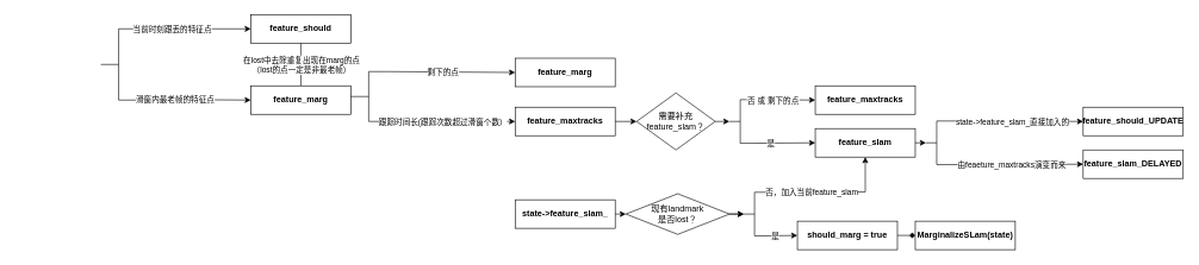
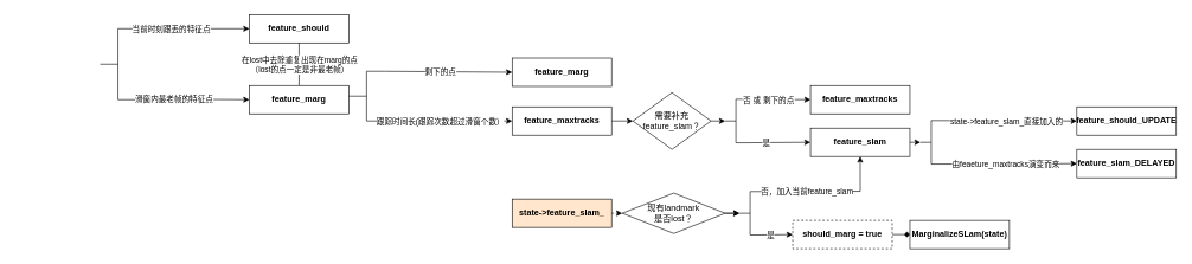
- <mxCell id="33" value="&lt;b style=&quot;border-color: var(--border-color);&quot;&gt;state-&amp;gt;feature_slam_&lt;/b&gt;&lt;b&gt;&lt;br&gt;&lt;/b&gt;" style="rounded=0;whiteSpace=wrap;html=1;direction=east;imageWidth=24;imageHeight=24;movable=1;resizable=1;rotatable=1;deletable=1;editable=1;locked=0;connectable=1;container=0;" vertex="1" parent="1"><mxGeometry x="720" y="280" width="140" height="40" as="geometry" /></mxCell>
+ <mxCell id="33" value="&lt;b style=&quot;border-color: var(--border-color);&quot;&gt;state-&amp;gt;feature_slam_&lt;/b&gt;&lt;b&gt;&lt;br&gt;&lt;/b&gt;" style="rounded=0;whiteSpace=wrap;html=1;direction=east;imageWidth=24;imageHeight=24;movable=1;resizable=1;rotatable=1;deletable=1;editable=1;locked=0;connectable=1;container=0;fillColor=#ffe6cc;" vertex="1" parent="1"><mxGeometry x="720" y="280" width="140" height="40" as="geometry" /></mxCell>
- <mxCell id="35" style="edgeStyle=orthogonalEdgeStyle;rounded=0;orthogonalLoop=1;jettySize=auto;html=1;exitX=1;exitY=0.5;exitDx=0;exitDy=0;entryX=0;entryY=0.5;entryDx=0;entryDy=0;movable=1;resizable=1;rotatable=1;deletable=1;editable=1;locked=0;connectable=1;" edge="1" parent="1" source="33" target="34"><mxGeometry relative="1" as="geometry" /></mxCell>
+ <mxCell id="35" style="edgeStyle=orthogonalEdgeStyle;rounded=0;orthogonalLoop=1;jettySize=auto;html=1;exitX=1;exitY=0.5;exitDx=0;exitDy=0;entryX=0;entryY=0.5;entryDx=0;entryDy=0;movable=1;resizable=1;rotatable=1;deletable=1;editable=1;locked=0;connectable=1;dashed=1;" edge="1" parent="1" source="33" target="34"><mxGeometry relative="1" as="geometry" /></mxCell>
- <mxCell id="42" value="&lt;b&gt;should_marg = true&lt;br&gt;&lt;/b&gt;" style="rounded=0;whiteSpace=wrap;html=1;direction=east;imageWidth=24;imageHeight=24;movable=1;resizable=1;rotatable=1;deletable=1;editable=1;locked=0;connectable=1;container=0;" vertex="1" parent="1"><mxGeometry x="1115" y="310" width="140" height="40" as="geometry" /></mxCell>
+ <mxCell id="42" value="&lt;b&gt;should_marg = true&lt;br&gt;&lt;/b&gt;" style="rounded=0;whiteSpace=wrap;html=1;direction=east;imageWidth=24;imageHeight=24;movable=1;resizable=1;rotatable=1;deletable=1;editable=1;locked=0;connectable=1;container=0;dashed=1;" vertex="1" parent="1"><mxGeometry x="1115" y="310" width="140" height="40" as="geometry" /></mxCell>
